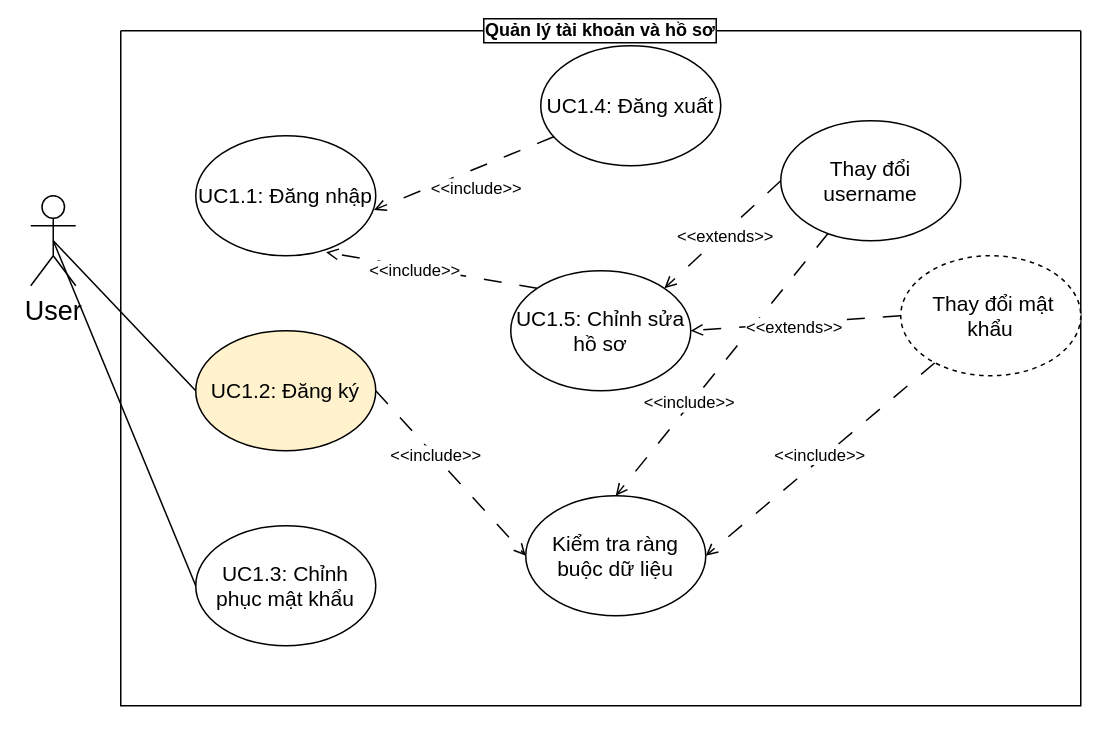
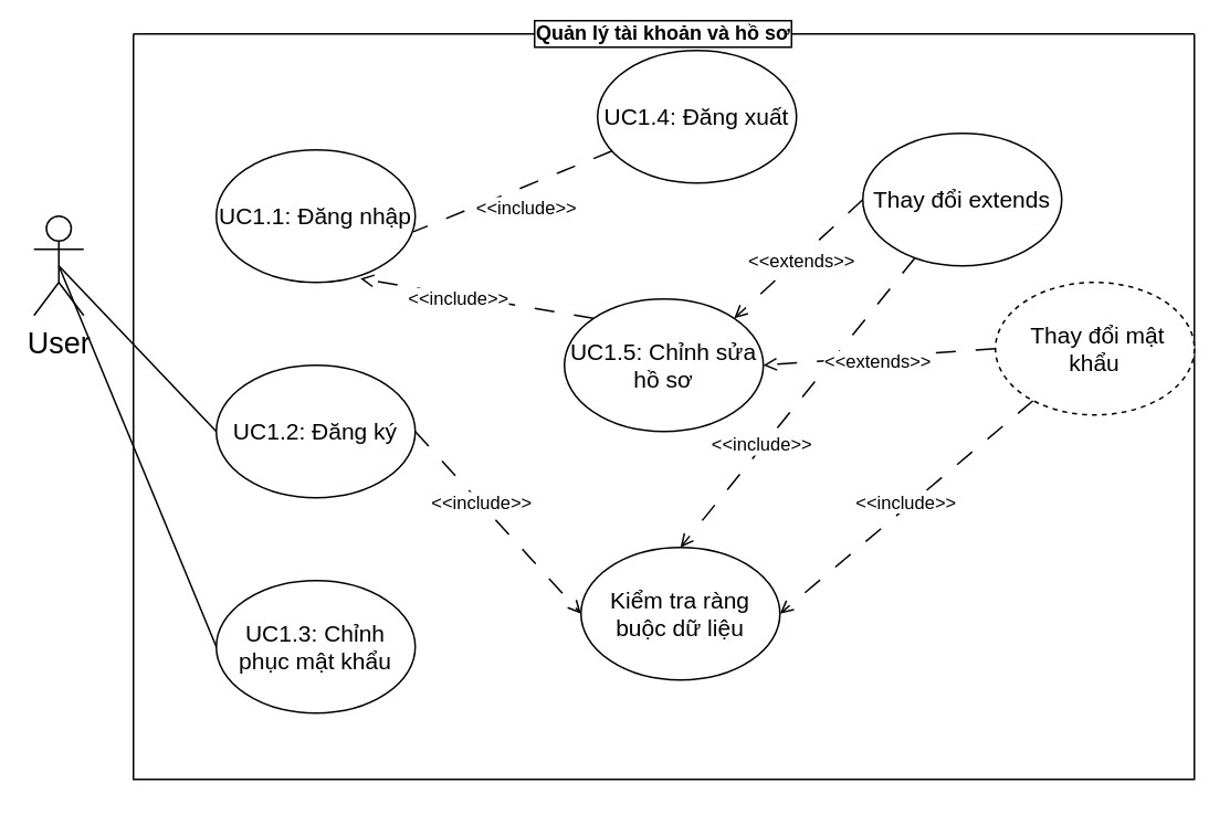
- <mxCell id="18" value="&lt;span style=&quot;font-size: 14px;&quot;&gt;Thay đổi username&lt;/span&gt;" style="ellipse;whiteSpace=wrap;html=1;" vertex="1" parent="2"><mxGeometry x="440" y="60" width="120" height="80" as="geometry" /></mxCell>
+ <mxCell id="18" value="&lt;span style=&quot;font-size: 14px;&quot;&gt;Thay đổi extends&lt;/span&gt;" style="ellipse;whiteSpace=wrap;html=1;" vertex="1" parent="2"><mxGeometry x="440" y="60" width="120" height="80" as="geometry" /></mxCell>
- <mxCell id="8" style="rounded=0;orthogonalLoop=1;jettySize=auto;html=1;entryX=0.99;entryY=0.618;entryDx=0;entryDy=0;endArrow=open;startFill=0;dashed=1;dashPattern=12 12;endFill=0;entryPerimeter=0;" edge="1" parent="2" source="10" target="3"><mxGeometry relative="1" as="geometry" /></mxCell>
+ <mxCell id="8" style="rounded=0;orthogonalLoop=1;jettySize=auto;html=1;entryX=0.99;entryY=0.618;entryDx=0;entryDy=0;endArrow=none;startFill=0;dashed=1;dashPattern=12 12;endFill=0;entryPerimeter=0;" edge="1" parent="2" source="10" target="3"><mxGeometry relative="1" as="geometry" /></mxCell>
- <mxCell id="6" value="&lt;font style=&quot;font-size: 14px;&quot;&gt;UC1.2: Đăng ký&lt;/font&gt;" style="ellipse;whiteSpace=wrap;html=1;fillColor=#fff2cc;" vertex="1" parent="2"><mxGeometry x="50" y="200" width="120" height="80" as="geometry" /></mxCell>
+ <mxCell id="6" value="&lt;font style=&quot;font-size: 14px;&quot;&gt;UC1.2: Đăng ký&lt;/font&gt;" style="ellipse;whiteSpace=wrap;html=1;" vertex="1" parent="2"><mxGeometry x="50" y="200" width="120" height="80" as="geometry" /></mxCell>
